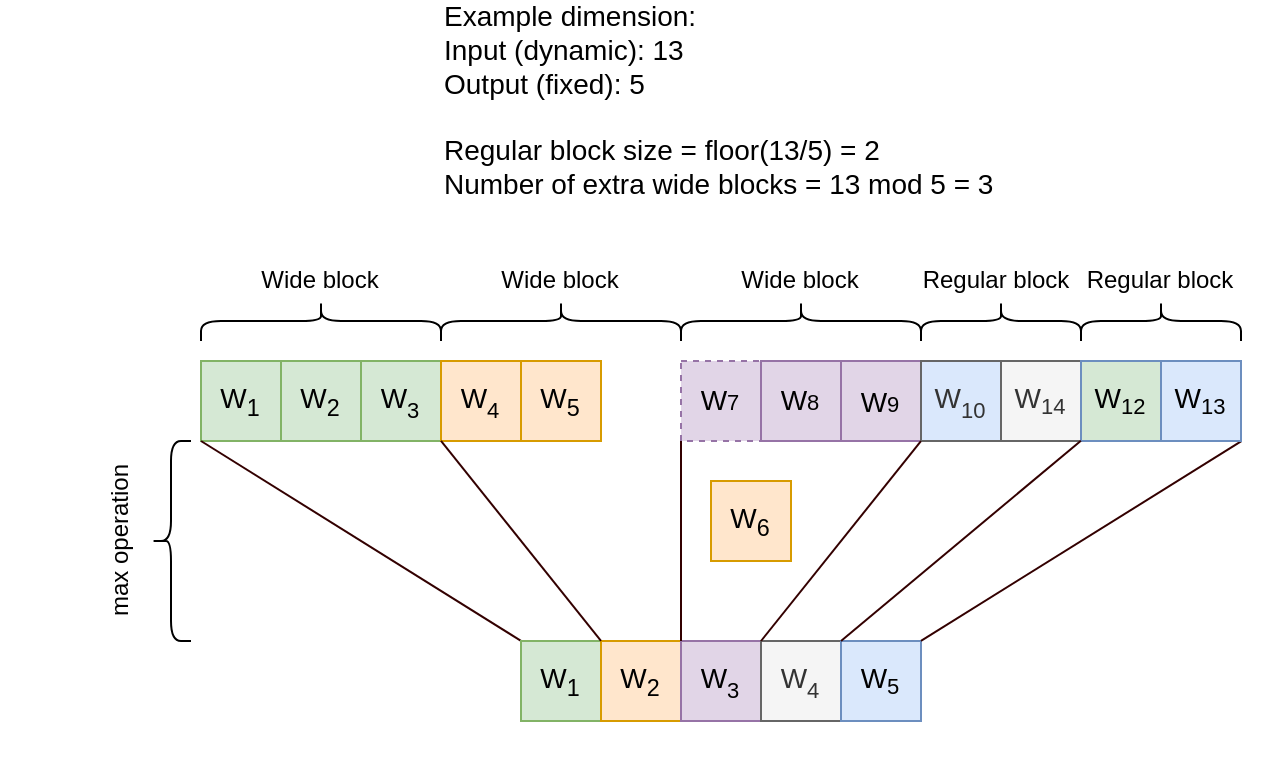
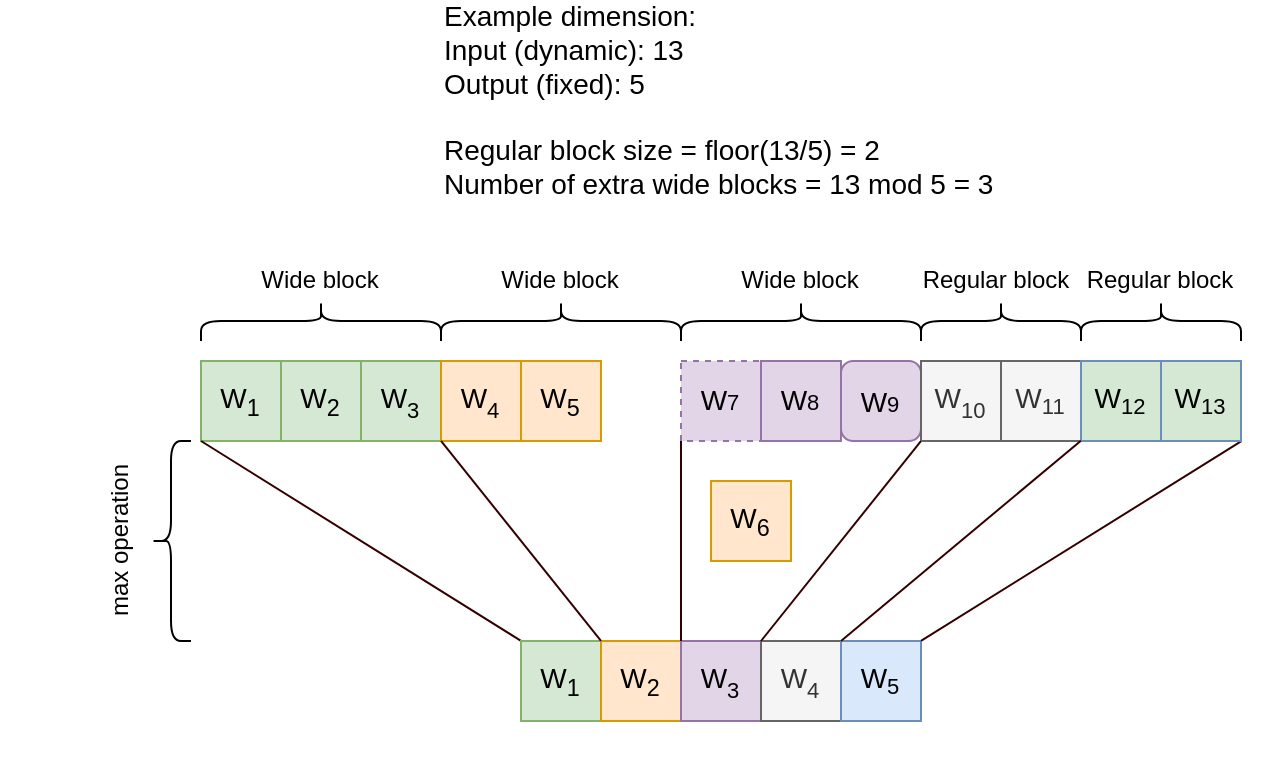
- <mxCell id="12" value="&lt;span style=&quot;font-size: 14px&quot;&gt;W&lt;/span&gt;&lt;span style=&quot;font-size: 11px&quot;&gt;9&lt;/span&gt;" style="rounded=0;whiteSpace=wrap;html=1;fontSize=18;fillColor=#e1d5e7;strokeColor=#9673a6;" vertex="1" parent="1"><mxGeometry x="420" y="180" width="40" height="40" as="geometry" /></mxCell>
+ <mxCell id="12" value="&lt;span style=&quot;font-size: 14px&quot;&gt;W&lt;/span&gt;&lt;span style=&quot;font-size: 11px&quot;&gt;9&lt;/span&gt;" style="whiteSpace=wrap;html=1;fontSize=18;fillColor=#e1d5e7;strokeColor=#9673a6;rounded=1;" vertex="1" parent="1"><mxGeometry x="420" y="180" width="40" height="40" as="geometry" /></mxCell>
- <mxCell id="13" value="&lt;span style=&quot;font-size: 14px&quot;&gt;W&lt;/span&gt;&lt;sub&gt;&lt;font style=&quot;font-size: 11px&quot;&gt;10&lt;/font&gt;&lt;/sub&gt;" style="rounded=0;whiteSpace=wrap;html=1;fontSize=18;verticalAlign=middle;fillColor=#dae8fc;strokeColor=#666666;fontColor=#333333;" vertex="1" parent="1"><mxGeometry x="460" y="180" width="40" height="40" as="geometry" /></mxCell>
+ <mxCell id="13" value="&lt;span style=&quot;font-size: 14px&quot;&gt;W&lt;/span&gt;&lt;sub&gt;&lt;font style=&quot;font-size: 11px&quot;&gt;10&lt;/font&gt;&lt;/sub&gt;" style="rounded=0;whiteSpace=wrap;html=1;fontSize=18;verticalAlign=middle;fillColor=#f5f5f5;strokeColor=#666666;fontColor=#333333;" vertex="1" parent="1"><mxGeometry x="460" y="180" width="40" height="40" as="geometry" /></mxCell>
- <mxCell id="14" value="&lt;span style=&quot;font-size: 14px&quot;&gt;W&lt;/span&gt;&lt;sub&gt;&lt;font style=&quot;font-size: 11px&quot;&gt;14&lt;/font&gt;&lt;/sub&gt;" style="rounded=0;whiteSpace=wrap;html=1;fillColor=#f5f5f5;strokeColor=#666666;fontColor=#333333;" vertex="1" parent="1"><mxGeometry x="500" y="180" width="40" height="40" as="geometry" /></mxCell>
+ <mxCell id="14" value="&lt;span style=&quot;font-size: 14px&quot;&gt;W&lt;/span&gt;&lt;sub&gt;&lt;font style=&quot;font-size: 11px&quot;&gt;11&lt;/font&gt;&lt;/sub&gt;" style="rounded=0;whiteSpace=wrap;html=1;fillColor=#f5f5f5;strokeColor=#666666;fontColor=#333333;" vertex="1" parent="1"><mxGeometry x="500" y="180" width="40" height="40" as="geometry" /></mxCell>
- <mxCell id="26" value="&lt;font&gt;&lt;span style=&quot;font-size: 14px&quot;&gt;W&lt;/span&gt;&lt;sub&gt;&lt;font style=&quot;font-size: 11px&quot;&gt;13&lt;/font&gt;&lt;/sub&gt;&lt;/font&gt;" style="rounded=0;whiteSpace=wrap;html=1;fillColor=#dae8fc;strokeColor=#6c8ebf;" vertex="1" parent="1"><mxGeometry x="580" y="180" width="40" height="40" as="geometry" /></mxCell>
+ <mxCell id="26" value="&lt;font&gt;&lt;span style=&quot;font-size: 14px&quot;&gt;W&lt;/span&gt;&lt;sub&gt;&lt;font style=&quot;font-size: 11px&quot;&gt;13&lt;/font&gt;&lt;/sub&gt;&lt;/font&gt;" style="rounded=0;whiteSpace=wrap;html=1;fillColor=#d5e8d4;strokeColor=#6c8ebf;" vertex="1" parent="1"><mxGeometry x="580" y="180" width="40" height="40" as="geometry" /></mxCell>
